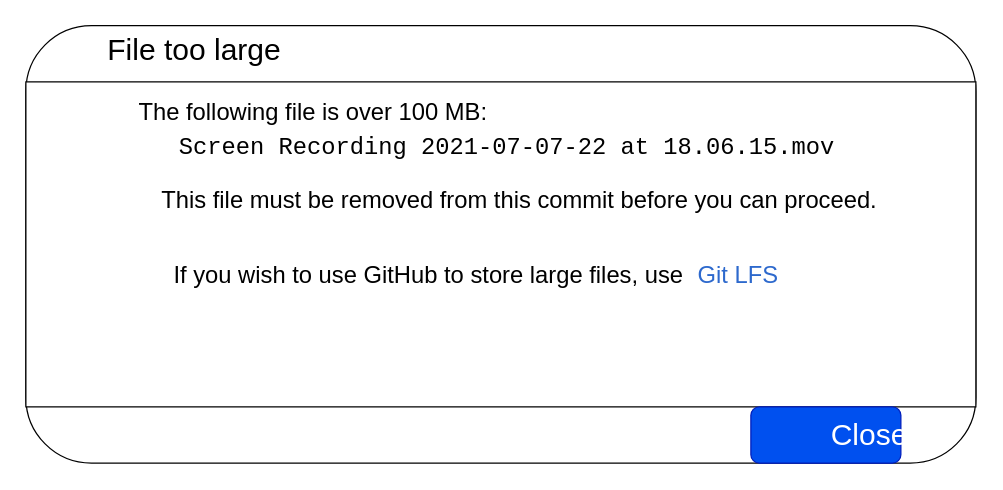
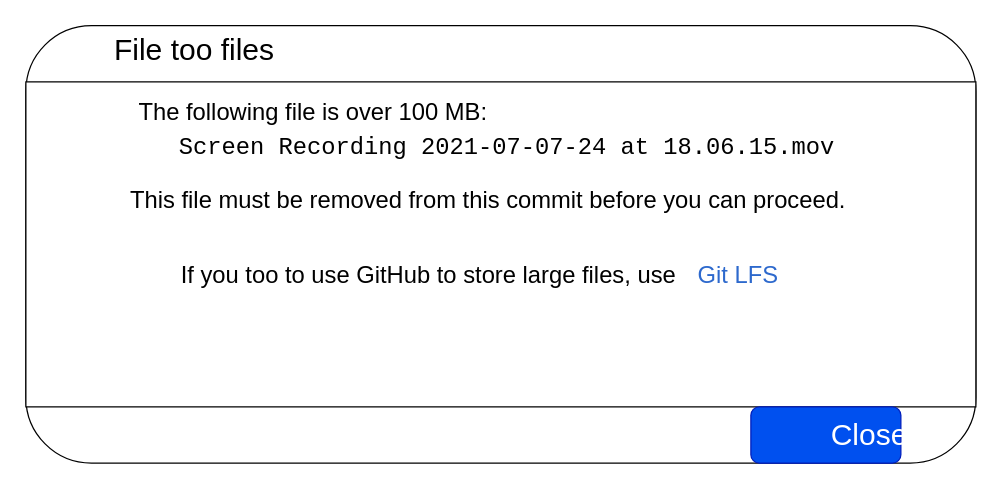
- <mxCell id="4" value="File too large" style="text;html=1;strokeColor=none;fillColor=none;align=center;verticalAlign=middle;whiteSpace=wrap;rounded=0;fontSize=24;" parent="1" vertex="1"><mxGeometry x="60" y="30" width="190" height="20" as="geometry" /></mxCell>
+ <mxCell id="4" value="File too files" style="text;html=1;strokeColor=none;fillColor=none;align=center;verticalAlign=middle;whiteSpace=wrap;rounded=0;fontSize=24;" parent="1" vertex="1"><mxGeometry x="60" y="30" width="190" height="20" as="geometry" /></mxCell>
- <mxCell id="8" value="Screen Recording 2021-07-07-22 at 18.06.15.mov" style="text;html=1;strokeColor=none;fillColor=none;align=center;verticalAlign=middle;whiteSpace=wrap;rounded=0;fontSize=19;fontColor=#000000;fontFamily=Courier New;" parent="1" vertex="1"><mxGeometry x="140" y="108" width="530" height="20" as="geometry" /></mxCell>
+ <mxCell id="8" value="Screen Recording 2021-07-07-24 at 18.06.15.mov" style="text;html=1;strokeColor=none;fillColor=none;align=center;verticalAlign=middle;whiteSpace=wrap;rounded=0;fontSize=19;fontColor=#000000;fontFamily=Courier New;" parent="1" vertex="1"><mxGeometry x="140" y="108" width="530" height="20" as="geometry" /></mxCell>
- <mxCell id="9" value="This file must be removed from this commit before you can proceed." style="text;html=1;strokeColor=none;fillColor=none;align=center;verticalAlign=middle;whiteSpace=wrap;rounded=0;fontSize=19;" parent="1" vertex="1"><mxGeometry x="120" y="150" width="590" height="20" as="geometry" /></mxCell>
+ <mxCell id="9" value="This file must be removed from this commit before you can proceed." style="text;html=1;strokeColor=none;fillColor=none;align=center;verticalAlign=middle;whiteSpace=wrap;rounded=0;fontSize=19;" parent="1" vertex="1"><mxGeometry x="95" y="150" width="590" height="20" as="geometry" /></mxCell>
- <mxCell id="10" value="If you wish to use GitHub to store large files, use&amp;nbsp;" style="text;html=1;strokeColor=none;fillColor=none;align=center;verticalAlign=middle;whiteSpace=wrap;rounded=0;fontSize=19;" parent="1" vertex="1"><mxGeometry x="130" y="210" width="430" height="20" as="geometry" /></mxCell>
+ <mxCell id="10" value="If you too to use GitHub to store large files, use&amp;nbsp;" style="text;html=1;strokeColor=none;fillColor=none;align=center;verticalAlign=middle;whiteSpace=wrap;rounded=0;fontSize=19;" parent="1" vertex="1"><mxGeometry x="130" y="210" width="430" height="20" as="geometry" /></mxCell>
